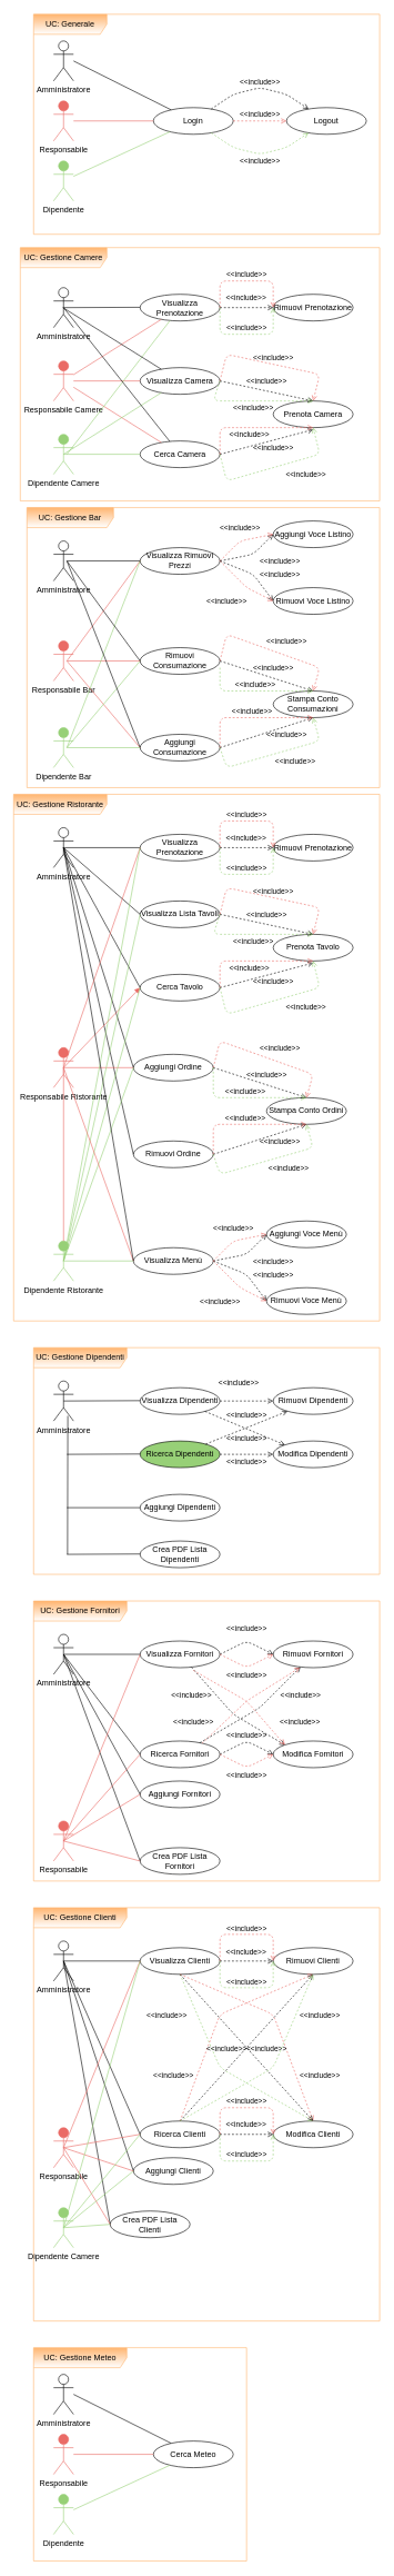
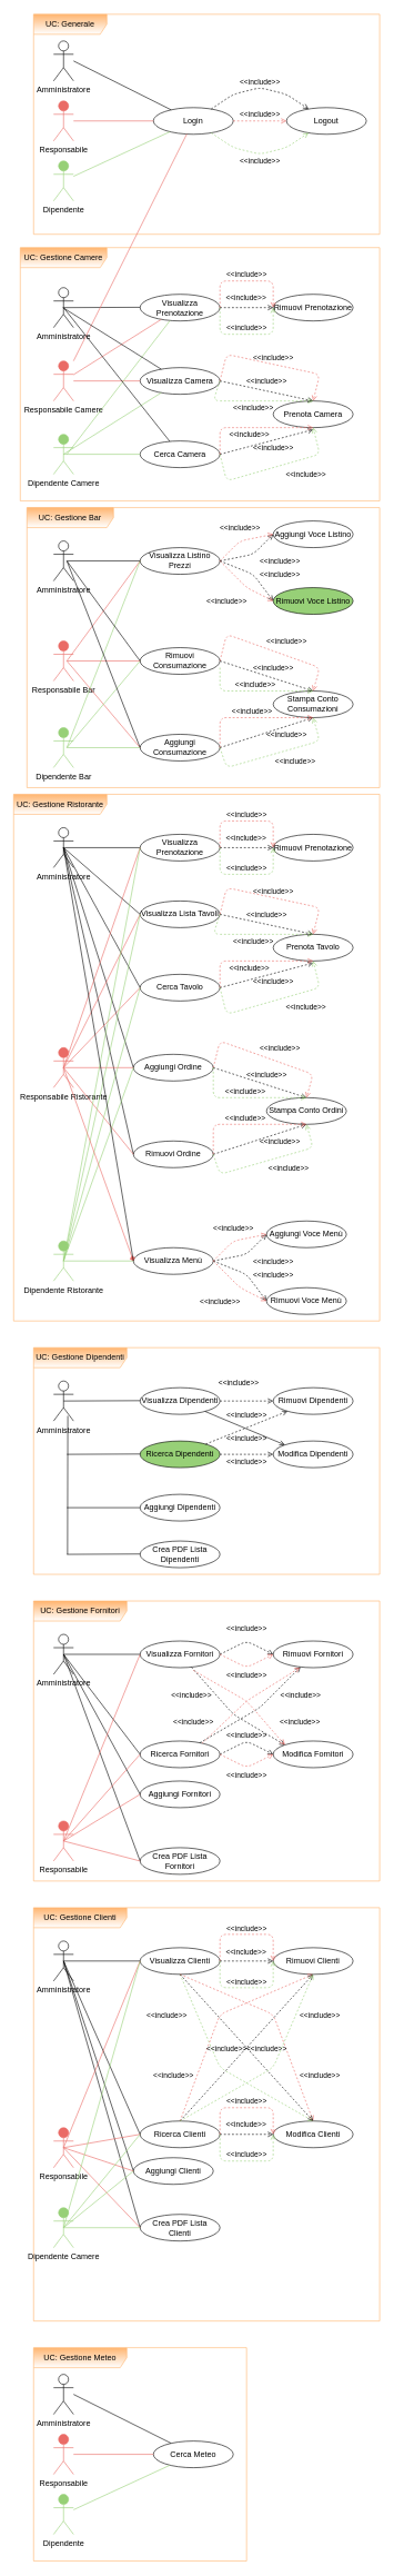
- <mxCell id="79" value="" style="edgeStyle=none;html=1;endArrow=none;verticalAlign=bottom;strokeColor=#EA6B66;" edge="1" parent="1" source="75" target="15"><mxGeometry width="160" relative="1" as="geometry"><mxPoint x="260" y="590" as="sourcePoint" /><mxPoint x="420" y="590" as="targetPoint" /></mxGeometry></mxCell>
+ <mxCell id="79" value="" style="edgeStyle=none;html=1;endArrow=none;verticalAlign=bottom;strokeColor=#EA6B66;" edge="1" parent="1" source="75" target="4"><mxGeometry width="160" relative="1" as="geometry"><mxPoint x="260" y="590" as="sourcePoint" /><mxPoint x="420" y="590" as="targetPoint" /></mxGeometry></mxCell>
- <mxCell id="19" value="Visualizza Rimuovi Prezzi" style="ellipse;whiteSpace=wrap;html=1;" parent="1" vertex="1"><mxGeometry x="210" y="820" width="120" height="40" as="geometry" /></mxCell>
+ <mxCell id="19" value="Visualizza Listino Prezzi" style="ellipse;whiteSpace=wrap;html=1;" parent="1" vertex="1"><mxGeometry x="210" y="820" width="120" height="40" as="geometry" /></mxCell>
- <mxCell id="27" value="Rimuovi Voce Listino" style="ellipse;whiteSpace=wrap;html=1;" parent="1" vertex="1"><mxGeometry x="410" y="880" width="120" height="40" as="geometry" /></mxCell>
+ <mxCell id="27" value="Rimuovi Voce Listino" style="ellipse;whiteSpace=wrap;html=1;fillColor=#97d077;" parent="1" vertex="1"><mxGeometry x="410" y="880" width="120" height="40" as="geometry" /></mxCell>
- <mxCell id="115" value="" style="edgeStyle=none;html=1;endArrow=block;verticalAlign=bottom;strokeColor=#EA6B66;exitX=0.5;exitY=0.5;exitDx=0;exitDy=0;exitPerimeter=0;entryX=0;entryY=0.5;entryDx=0;entryDy=0;" edge="1" parent="1" source="109" target="34"><mxGeometry width="160" relative="1" as="geometry"><mxPoint x="260" y="1540" as="sourcePoint" /><mxPoint x="420" y="1540" as="targetPoint" /></mxGeometry></mxCell>
+ <mxCell id="115" value="" style="edgeStyle=none;html=1;endArrow=none;verticalAlign=bottom;strokeColor=#EA6B66;exitX=0.5;exitY=0.5;exitDx=0;exitDy=0;exitPerimeter=0;entryX=0;entryY=0.5;entryDx=0;entryDy=0;" edge="1" parent="1" source="109" target="34"><mxGeometry width="160" relative="1" as="geometry"><mxPoint x="260" y="1540" as="sourcePoint" /><mxPoint x="420" y="1540" as="targetPoint" /></mxGeometry></mxCell>
+ <mxCell id="118" value="" style="edgeStyle=none;html=1;endArrow=none;verticalAlign=bottom;strokeColor=#EA6B66;exitX=0.5;exitY=0.5;exitDx=0;exitDy=0;exitPerimeter=0;entryX=0;entryY=0.5;entryDx=0;entryDy=0;" edge="1" parent="1" source="109" target="33"><mxGeometry width="160" relative="1" as="geometry"><mxPoint x="260" y="1560" as="sourcePoint" /><mxPoint x="420" y="1560" as="targetPoint" /></mxGeometry></mxCell>
- <mxCell id="132" value="" style="edgeStyle=none;html=1;endArrow=none;verticalAlign=bottom;strokeColor=#EA6B66;exitX=0.5;exitY=0.5;exitDx=0;exitDy=0;exitPerimeter=0;entryX=0;entryY=0.5;entryDx=0;entryDy=0;" edge="1" parent="1" source="109" target="124"><mxGeometry width="160" relative="1" as="geometry"><mxPoint x="250" y="1570" as="sourcePoint" /><mxPoint x="410" y="1570" as="targetPoint" /></mxGeometry></mxCell>
+ <mxCell id="132" value="" style="edgeStyle=none;html=1;endArrow=diamond;verticalAlign=bottom;strokeColor=#EA6B66;exitX=0.5;exitY=0.5;exitDx=0;exitDy=0;exitPerimeter=0;entryX=0;entryY=0.5;entryDx=0;entryDy=0;" edge="1" parent="1" source="109" target="124"><mxGeometry width="160" relative="1" as="geometry"><mxPoint x="250" y="1570" as="sourcePoint" /><mxPoint x="410" y="1570" as="targetPoint" /></mxGeometry></mxCell>
- <mxCell id="117" value="" style="edgeStyle=none;html=1;endArrow=none;verticalAlign=bottom;strokeColor=#EA6B66;exitX=0.5;exitY=0.5;exitDx=0;exitDy=0;exitPerimeter=0;" edge="1" parent="1" source="109" target="110"><mxGeometry width="160" relative="1" as="geometry"><mxPoint x="250" y="1610" as="sourcePoint" /><mxPoint x="410" y="1610" as="targetPoint" /></mxGeometry></mxCell>
+ <mxCell id="117" value="" style="edgeStyle=none;html=1;endArrow=none;verticalAlign=bottom;strokeColor=#EA6B66;exitX=0.5;exitY=0.5;exitDx=0;exitDy=0;exitPerimeter=0;entryX=0;entryY=0.5;entryDx=0;entryDy=0;" edge="1" parent="1" source="109" target="36"><mxGeometry width="160" relative="1" as="geometry"><mxPoint x="250" y="1610" as="sourcePoint" /><mxPoint x="410" y="1610" as="targetPoint" /></mxGeometry></mxCell>
- <mxCell id="53" value="&amp;lt;&amp;lt;include&amp;gt;&amp;gt;" style="edgeStyle=none;html=1;endArrow=open;verticalAlign=bottom;dashed=1;labelBackgroundColor=none;entryX=0;entryY=0;entryDx=0;entryDy=0;" parent="1" source="39" target="44" edge="1"><mxGeometry x="-0.03" y="11" width="160" relative="1" as="geometry"><mxPoint x="264" y="2130" as="sourcePoint" /><mxPoint x="424" y="2130" as="targetPoint" /><mxPoint as="offset" /></mxGeometry></mxCell>
+ <mxCell id="53" value="&amp;lt;&amp;lt;include&amp;gt;&amp;gt;" style="edgeStyle=none;html=1;endArrow=open;verticalAlign=bottom;dashed=0;labelBackgroundColor=none;entryX=0;entryY=0;entryDx=0;entryDy=0;" parent="1" source="39" target="44" edge="1"><mxGeometry x="-0.03" y="11" width="160" relative="1" as="geometry"><mxPoint x="264" y="2130" as="sourcePoint" /><mxPoint x="424" y="2130" as="targetPoint" /><mxPoint as="offset" /></mxGeometry></mxCell>
- <mxCell id="178" value="Crea PDF Lista Clienti" style="ellipse;whiteSpace=wrap;html=1;" vertex="1" parent="1"><mxGeometry x="165" y="3315" width="120" height="40" as="geometry" /></mxCell>
+ <mxCell id="178" value="Crea PDF Lista Clienti" style="ellipse;whiteSpace=wrap;html=1;" vertex="1" parent="1"><mxGeometry x="210" y="3320" width="120" height="40" as="geometry" /></mxCell>
